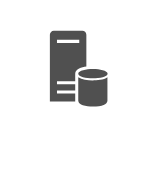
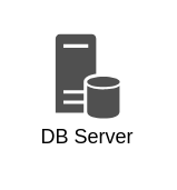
+ <mxCell id="4" value="DB Server" style="text;html=1;strokeColor=none;fillColor=none;align=center;verticalAlign=middle;whiteSpace=wrap;rounded=0;" vertex="1" parent="2"><mxGeometry y="51.8" width="64" height="20" as="geometry" /></mxCell>
